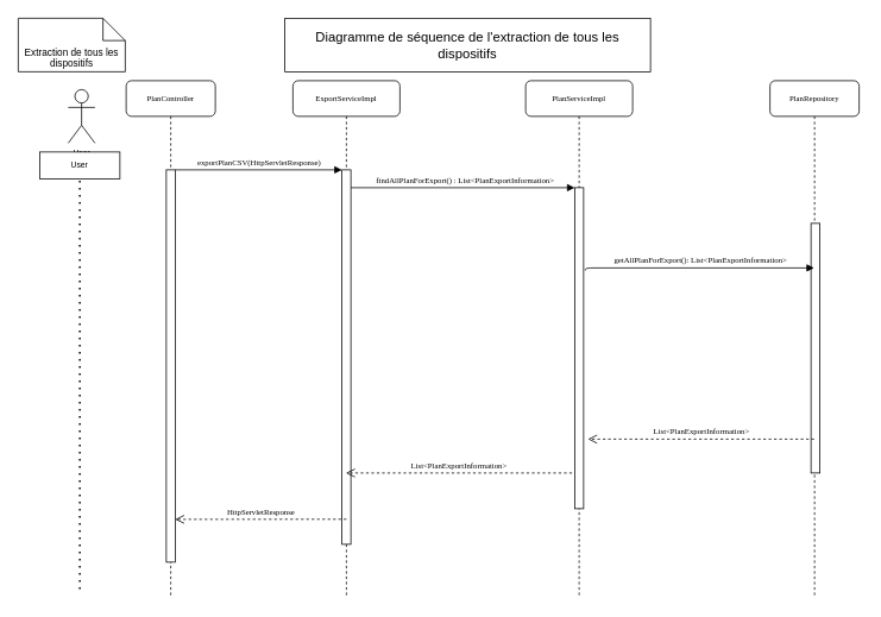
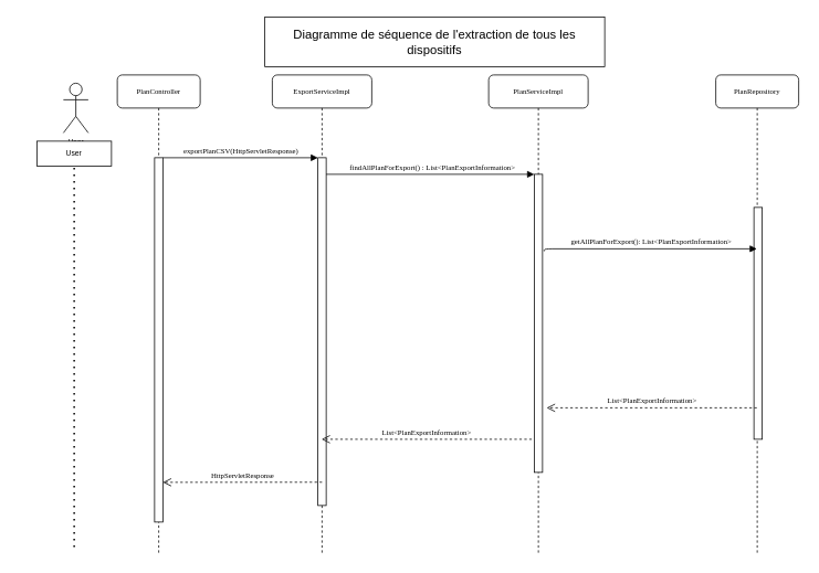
- <mxCell id="18" value="&lt;font style=&quot;font-size: 11px;&quot;&gt;Extraction de tous les dispositifs&lt;/font&gt;" style="shape=note2;boundedLbl=1;whiteSpace=wrap;html=1;size=25;verticalAlign=top;align=center;fontSize=9;" vertex="1" parent="1"><mxGeometry x="20" y="20" width="120" height="60" as="geometry" /></mxCell>
